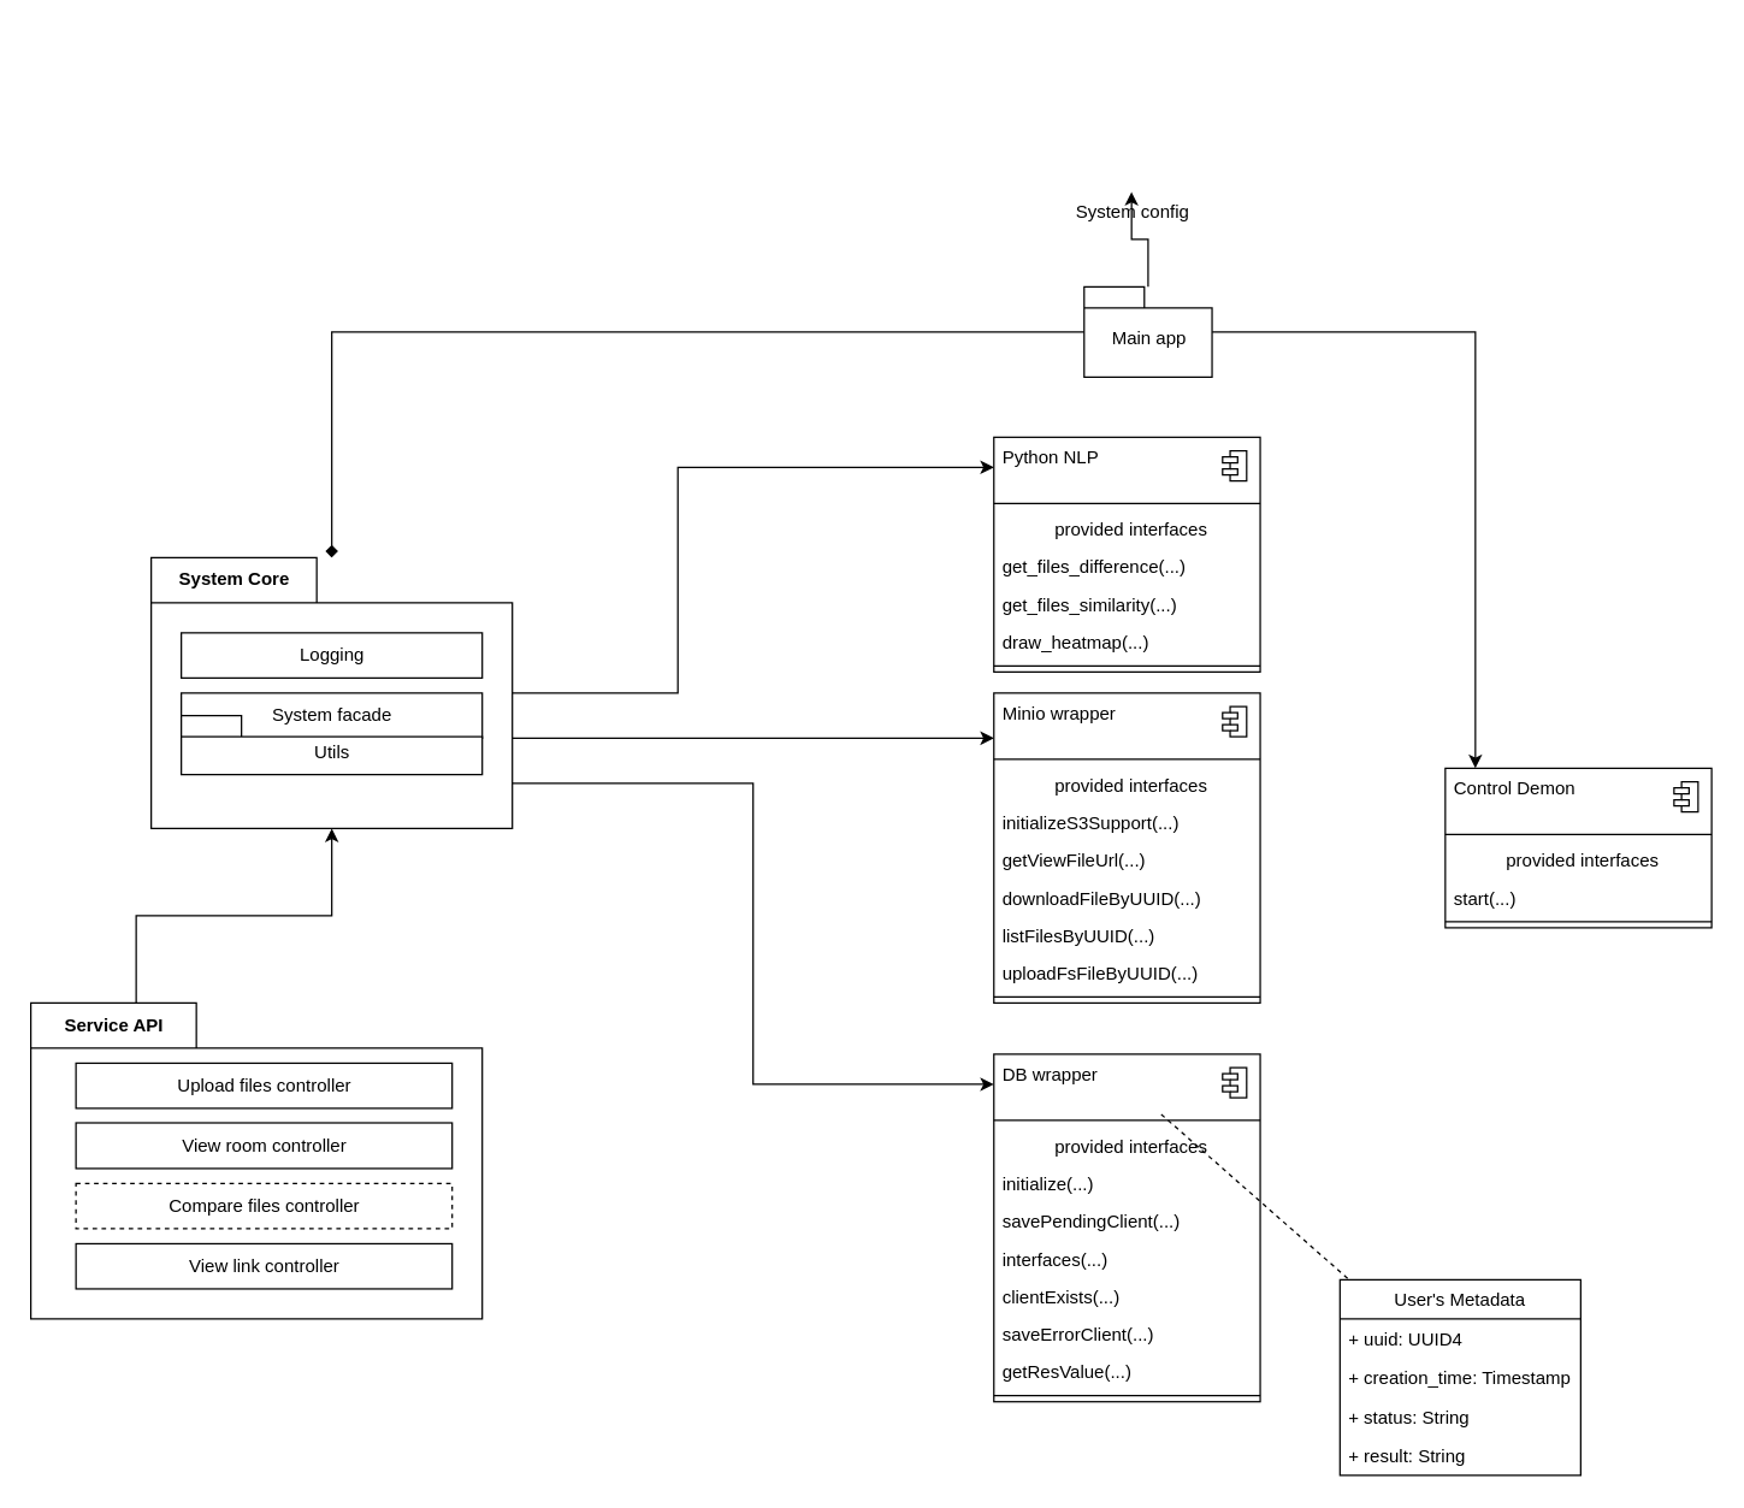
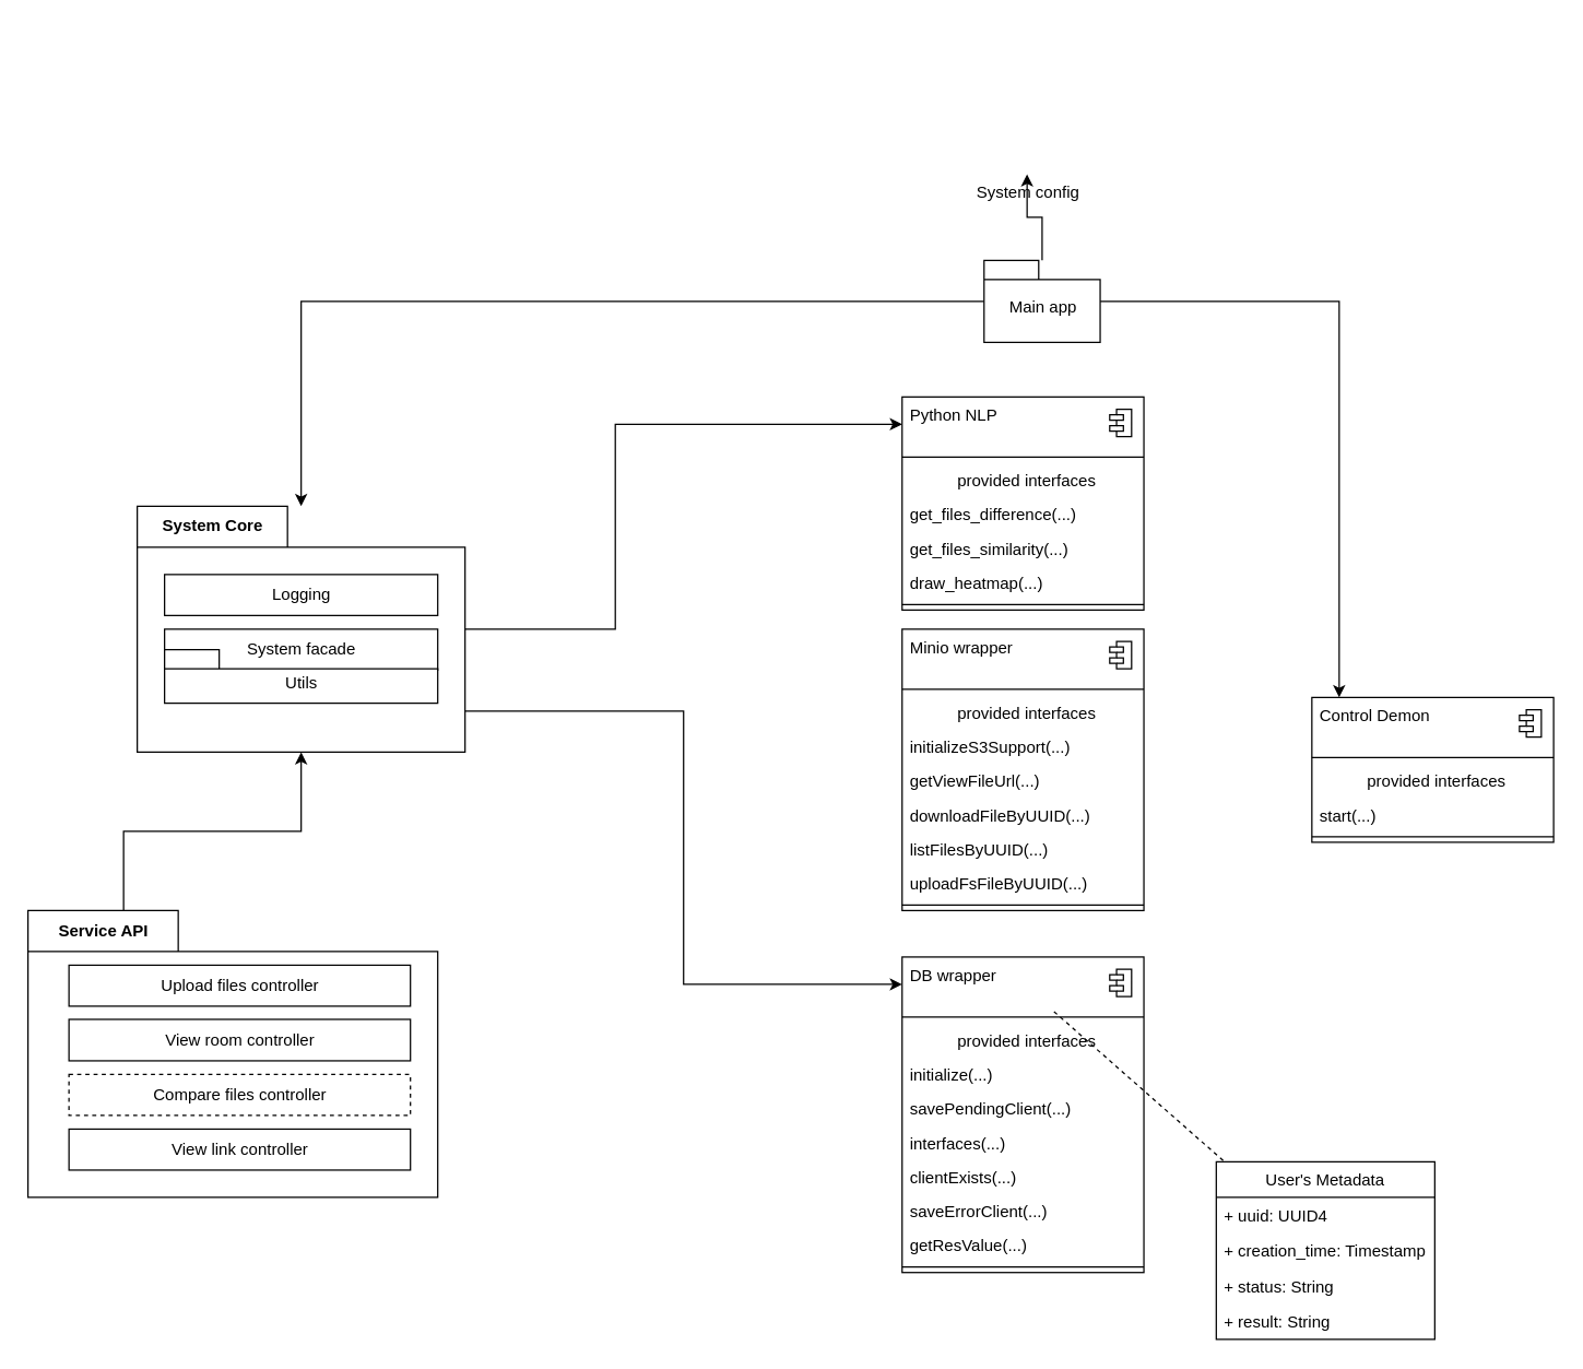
- <mxCell id="49" style="edgeStyle=orthogonalEdgeStyle;rounded=0;orthogonalLoop=1;jettySize=auto;html=1;endArrow=diamond;" parent="1" source="51" target="11" edge="1"><mxGeometry relative="1" as="geometry" /></mxCell>
+ <mxCell id="49" style="edgeStyle=orthogonalEdgeStyle;rounded=0;orthogonalLoop=1;jettySize=auto;html=1;" parent="1" source="51" target="11" edge="1"><mxGeometry relative="1" as="geometry" /></mxCell>
- <mxCell id="9" style="edgeStyle=orthogonalEdgeStyle;rounded=0;orthogonalLoop=1;jettySize=auto;html=1;" parent="1" source="11" target="25" edge="1"><mxGeometry relative="1" as="geometry"><Array as="points"><mxPoint x="560" y="490" /><mxPoint x="560" y="490" /></Array></mxGeometry></mxCell>
